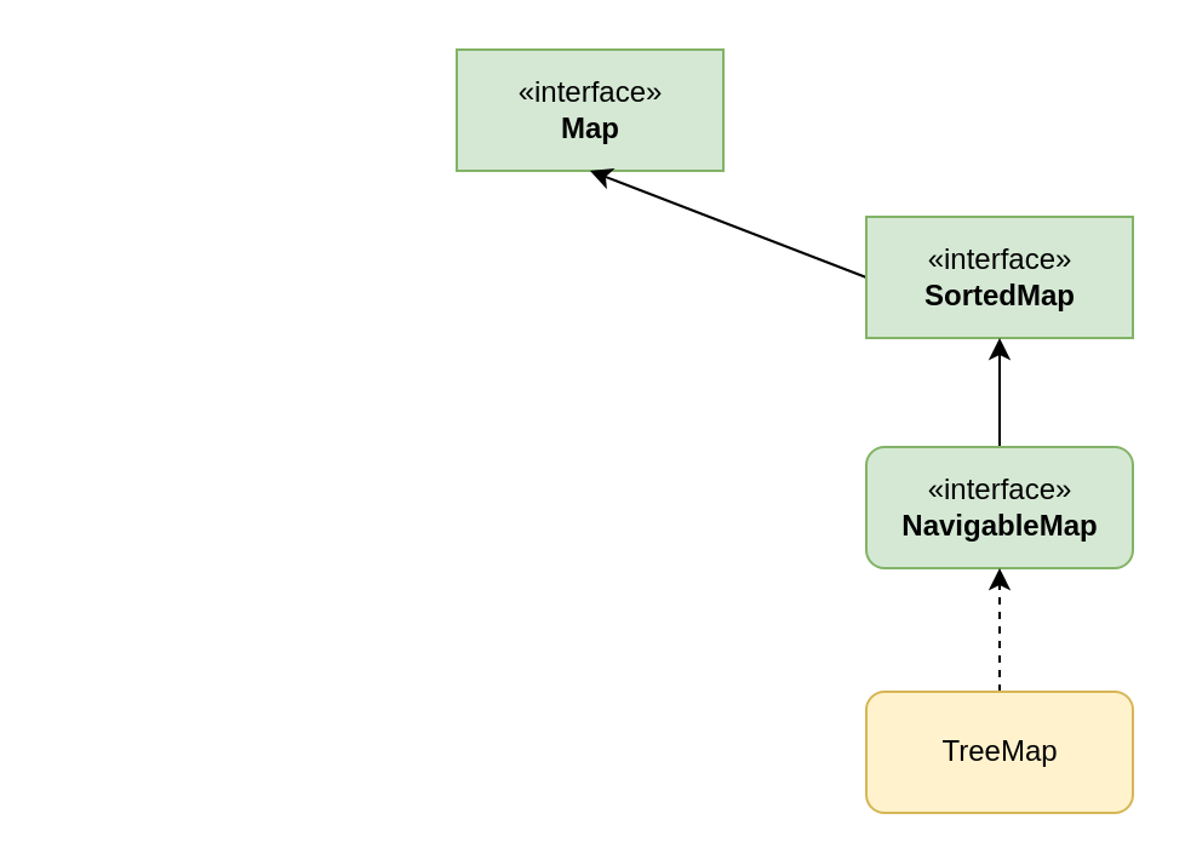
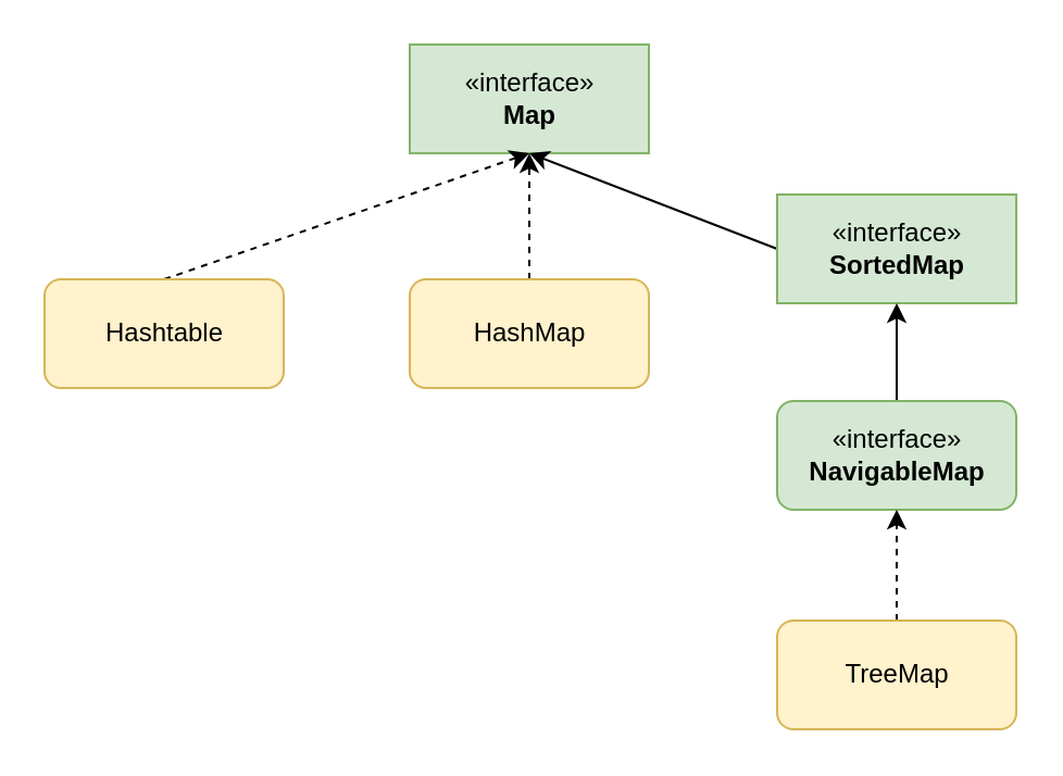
+ <mxCell id="5" style="rounded=0;orthogonalLoop=1;jettySize=auto;html=1;exitX=0.5;exitY=0;exitDx=0;exitDy=0;entryX=0.5;entryY=1;entryDx=0;entryDy=0;dashed=1;" edge="1" parent="1" source="6" target="2"><mxGeometry relative="1" as="geometry" /></mxCell>
+ <mxCell id="7" style="edgeStyle=orthogonalEdgeStyle;rounded=0;orthogonalLoop=1;jettySize=auto;html=1;exitX=0.5;exitY=0;exitDx=0;exitDy=0;entryX=0.5;entryY=1;entryDx=0;entryDy=0;dashed=1;" edge="1" parent="1" source="8" target="2"><mxGeometry relative="1" as="geometry" /></mxCell>
+ <mxCell id="6" value="Hashtable" style="html=1;rounded=1;fillColor=#fff2cc;strokeColor=#d6b656;" vertex="1" parent="1"><mxGeometry x="20" y="128" width="110" height="50" as="geometry" /></mxCell>
+ <mxCell id="8" value="HashMap" style="html=1;rounded=1;fillColor=#fff2cc;strokeColor=#d6b656;" vertex="1" parent="1"><mxGeometry x="188" y="128" width="110" height="50" as="geometry" /></mxCell>
